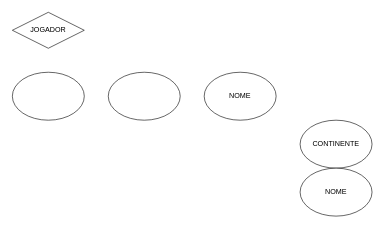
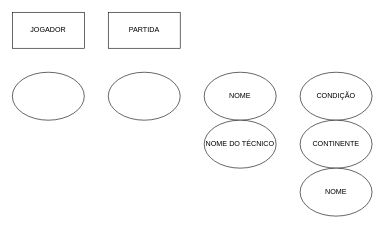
- <mxCell id="3" value="JOGADOR" style="rhombus;whiteSpace=wrap;html=1;" vertex="1" parent="1"><mxGeometry x="20" y="20" width="120" height="60" as="geometry" /></mxCell>
+ <mxCell id="3" value="JOGADOR" style="rounded=0;whiteSpace=wrap;html=1;" vertex="1" parent="1"><mxGeometry x="20" y="20" width="120" height="60" as="geometry" /></mxCell>
+ <mxCell id="2" value="PARTIDA" style="rounded=0;whiteSpace=wrap;html=1;" vertex="1" parent="1"><mxGeometry x="180" y="20" width="120" height="60" as="geometry" /></mxCell>
+ <mxCell id="7" value="CONDIÇÃO" style="ellipse;whiteSpace=wrap;html=1;" vertex="1" parent="1"><mxGeometry x="500" y="120" width="120" height="80" as="geometry" /></mxCell>
+ <mxCell id="8" value="NOME DO TÉCNICO" style="ellipse;whiteSpace=wrap;html=1;" vertex="1" parent="1"><mxGeometry x="340" y="200" width="120" height="80" as="geometry" /></mxCell>
